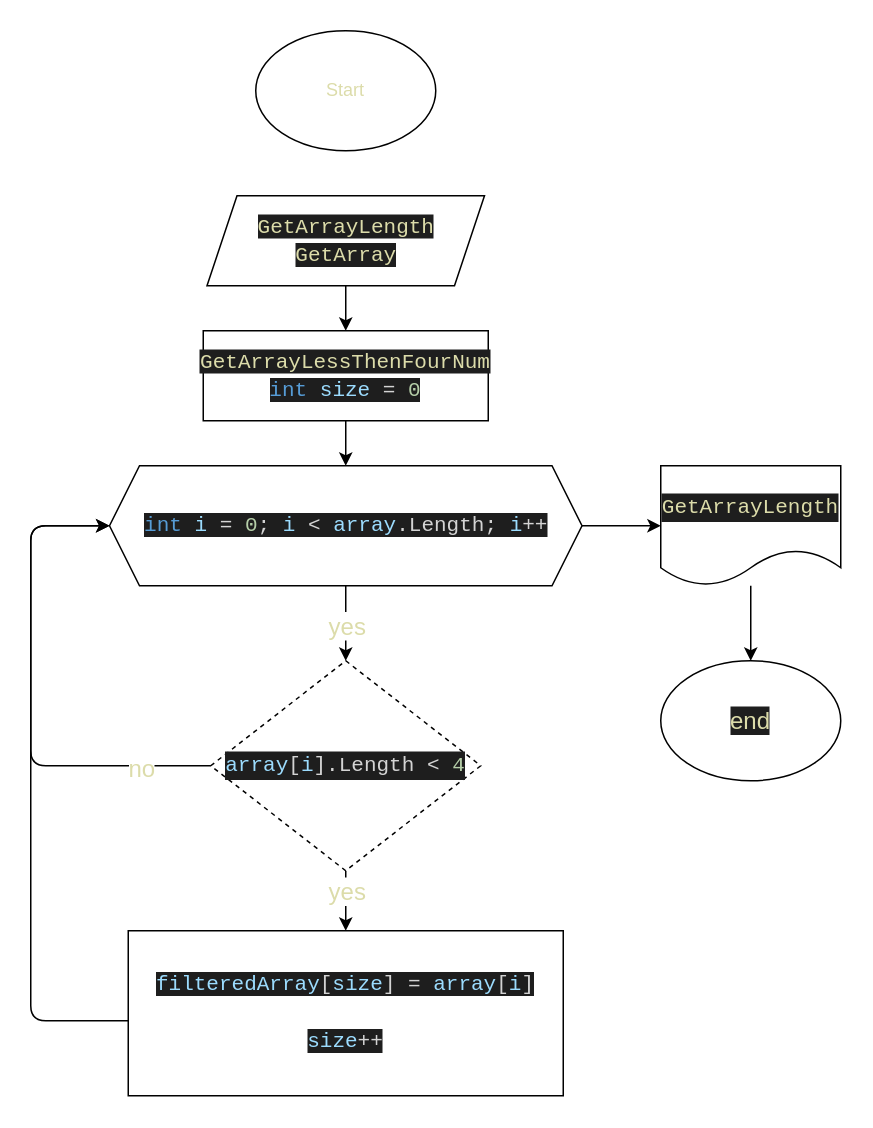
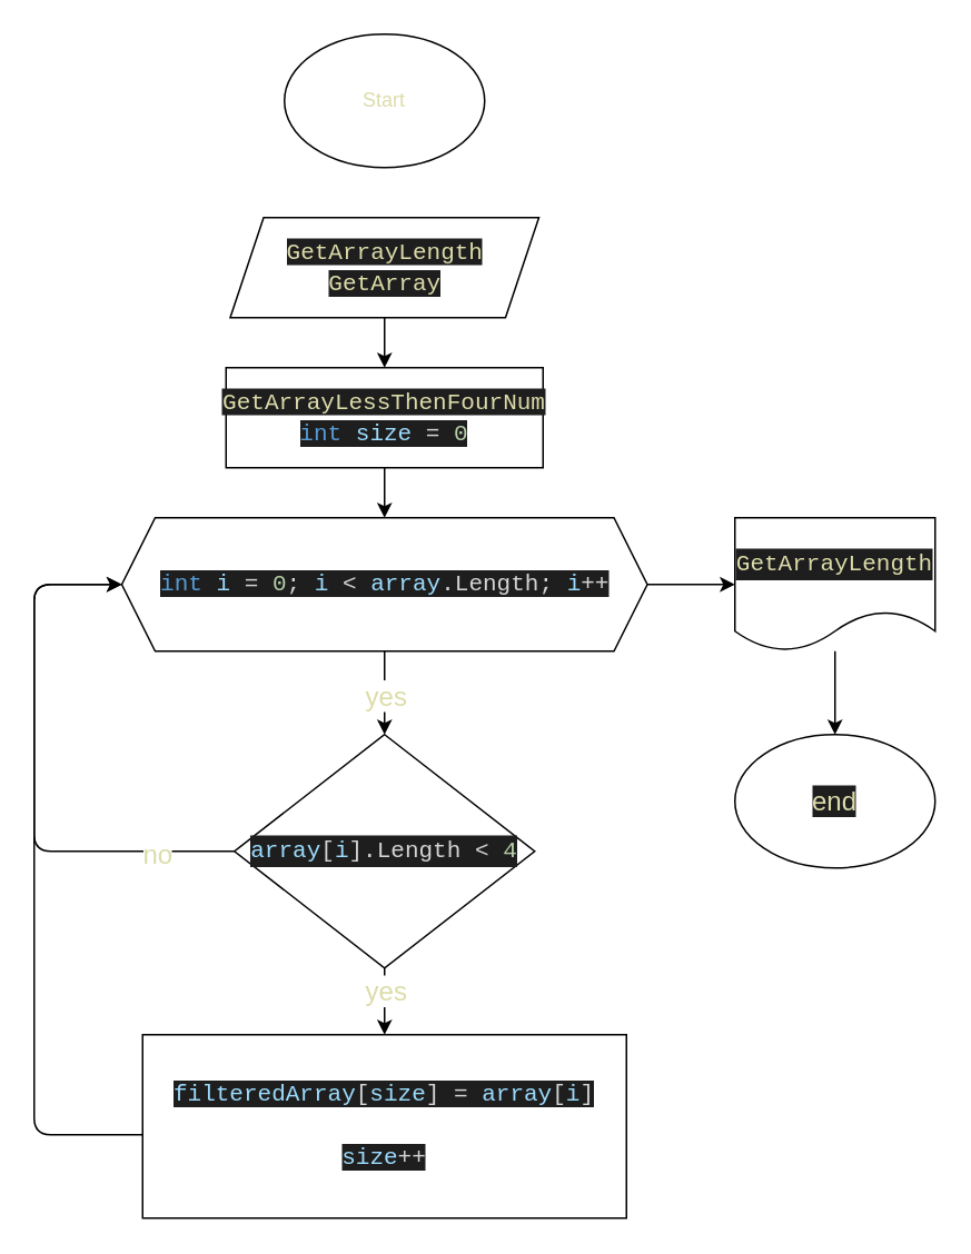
- <mxCell id="15" value="&lt;div style=&quot;color: rgb(212, 212, 212); background-color: rgb(30, 30, 30); font-family: Consolas, &amp;quot;Courier New&amp;quot;, monospace; font-size: 14px; line-height: 19px;&quot;&gt;&lt;span style=&quot;color: #9cdcfe;&quot;&gt;array&lt;/span&gt;[&lt;span style=&quot;color: #9cdcfe;&quot;&gt;i&lt;/span&gt;].Length &amp;lt; &lt;span style=&quot;color: #b5cea8;&quot;&gt;4&lt;/span&gt;&lt;/div&gt;" style="rhombus;whiteSpace=wrap;html=1;dashed=1;" vertex="1" parent="1"><mxGeometry x="140" y="440" width="180" height="140" as="geometry" /></mxCell>
+ <mxCell id="15" value="&lt;div style=&quot;color: rgb(212, 212, 212); background-color: rgb(30, 30, 30); font-family: Consolas, &amp;quot;Courier New&amp;quot;, monospace; font-size: 14px; line-height: 19px;&quot;&gt;&lt;span style=&quot;color: #9cdcfe;&quot;&gt;array&lt;/span&gt;[&lt;span style=&quot;color: #9cdcfe;&quot;&gt;i&lt;/span&gt;].Length &amp;lt; &lt;span style=&quot;color: #b5cea8;&quot;&gt;4&lt;/span&gt;&lt;/div&gt;" style="rhombus;whiteSpace=wrap;html=1;" vertex="1" parent="1"><mxGeometry x="140" y="440" width="180" height="140" as="geometry" /></mxCell>
